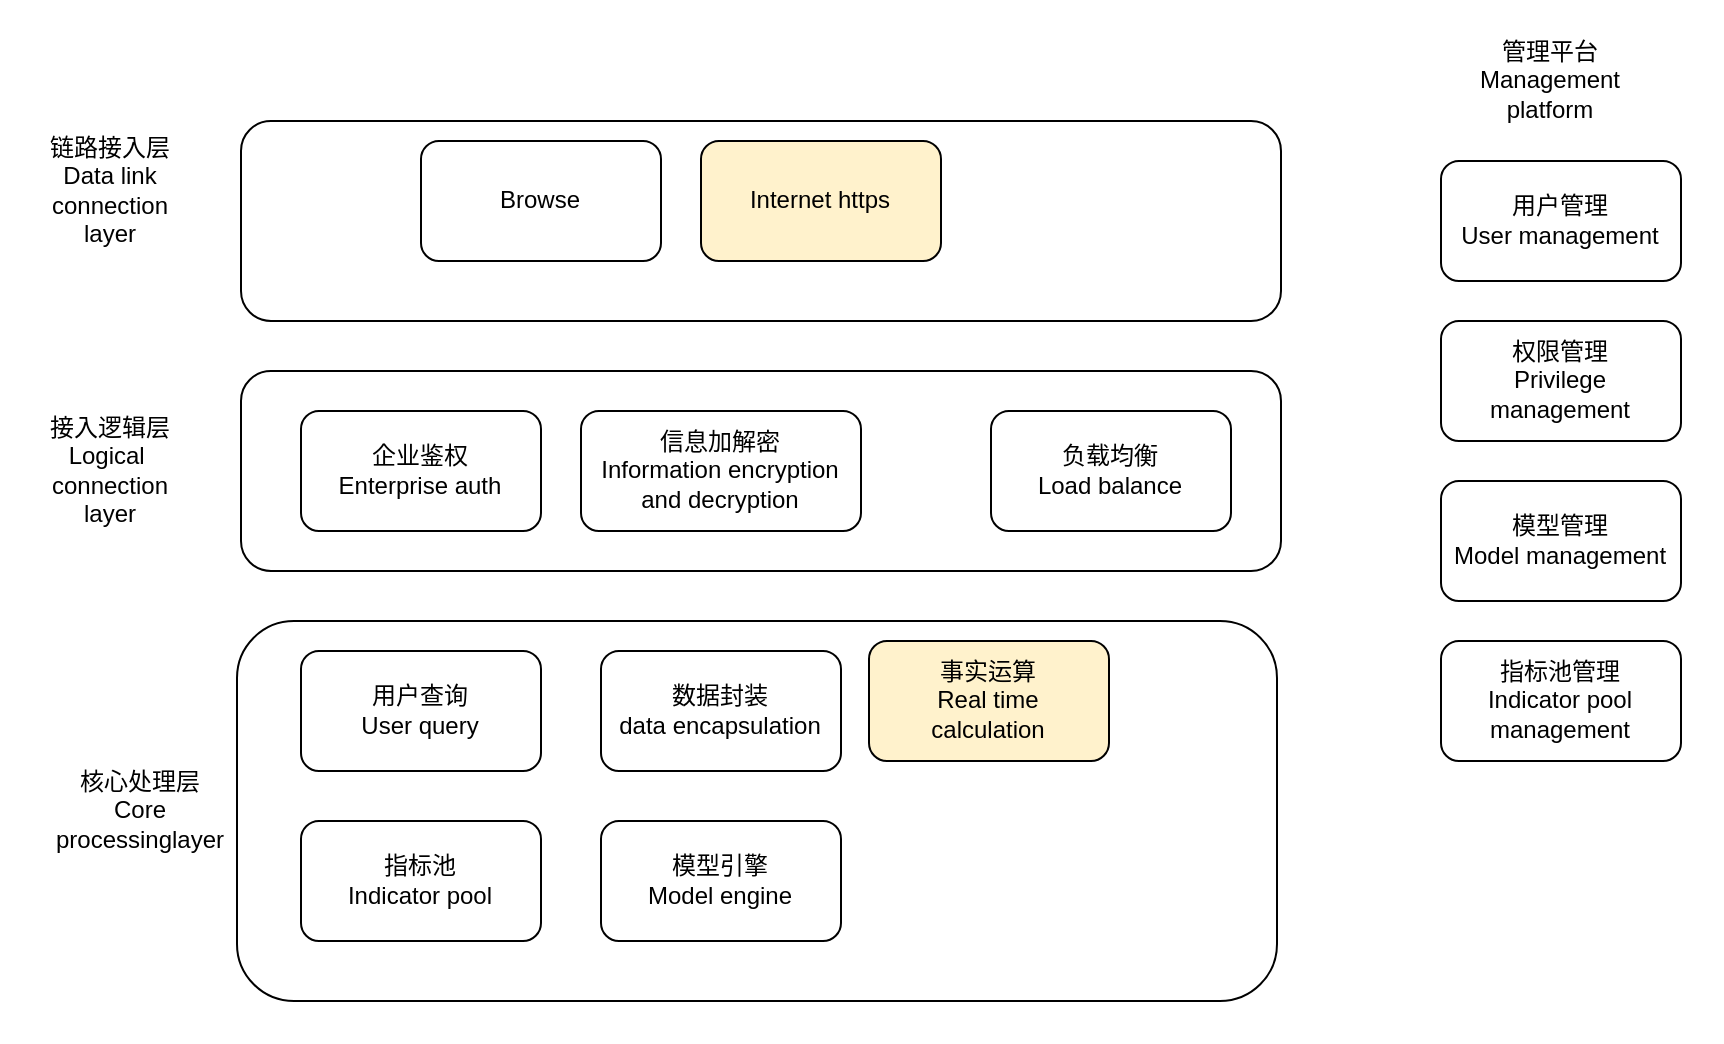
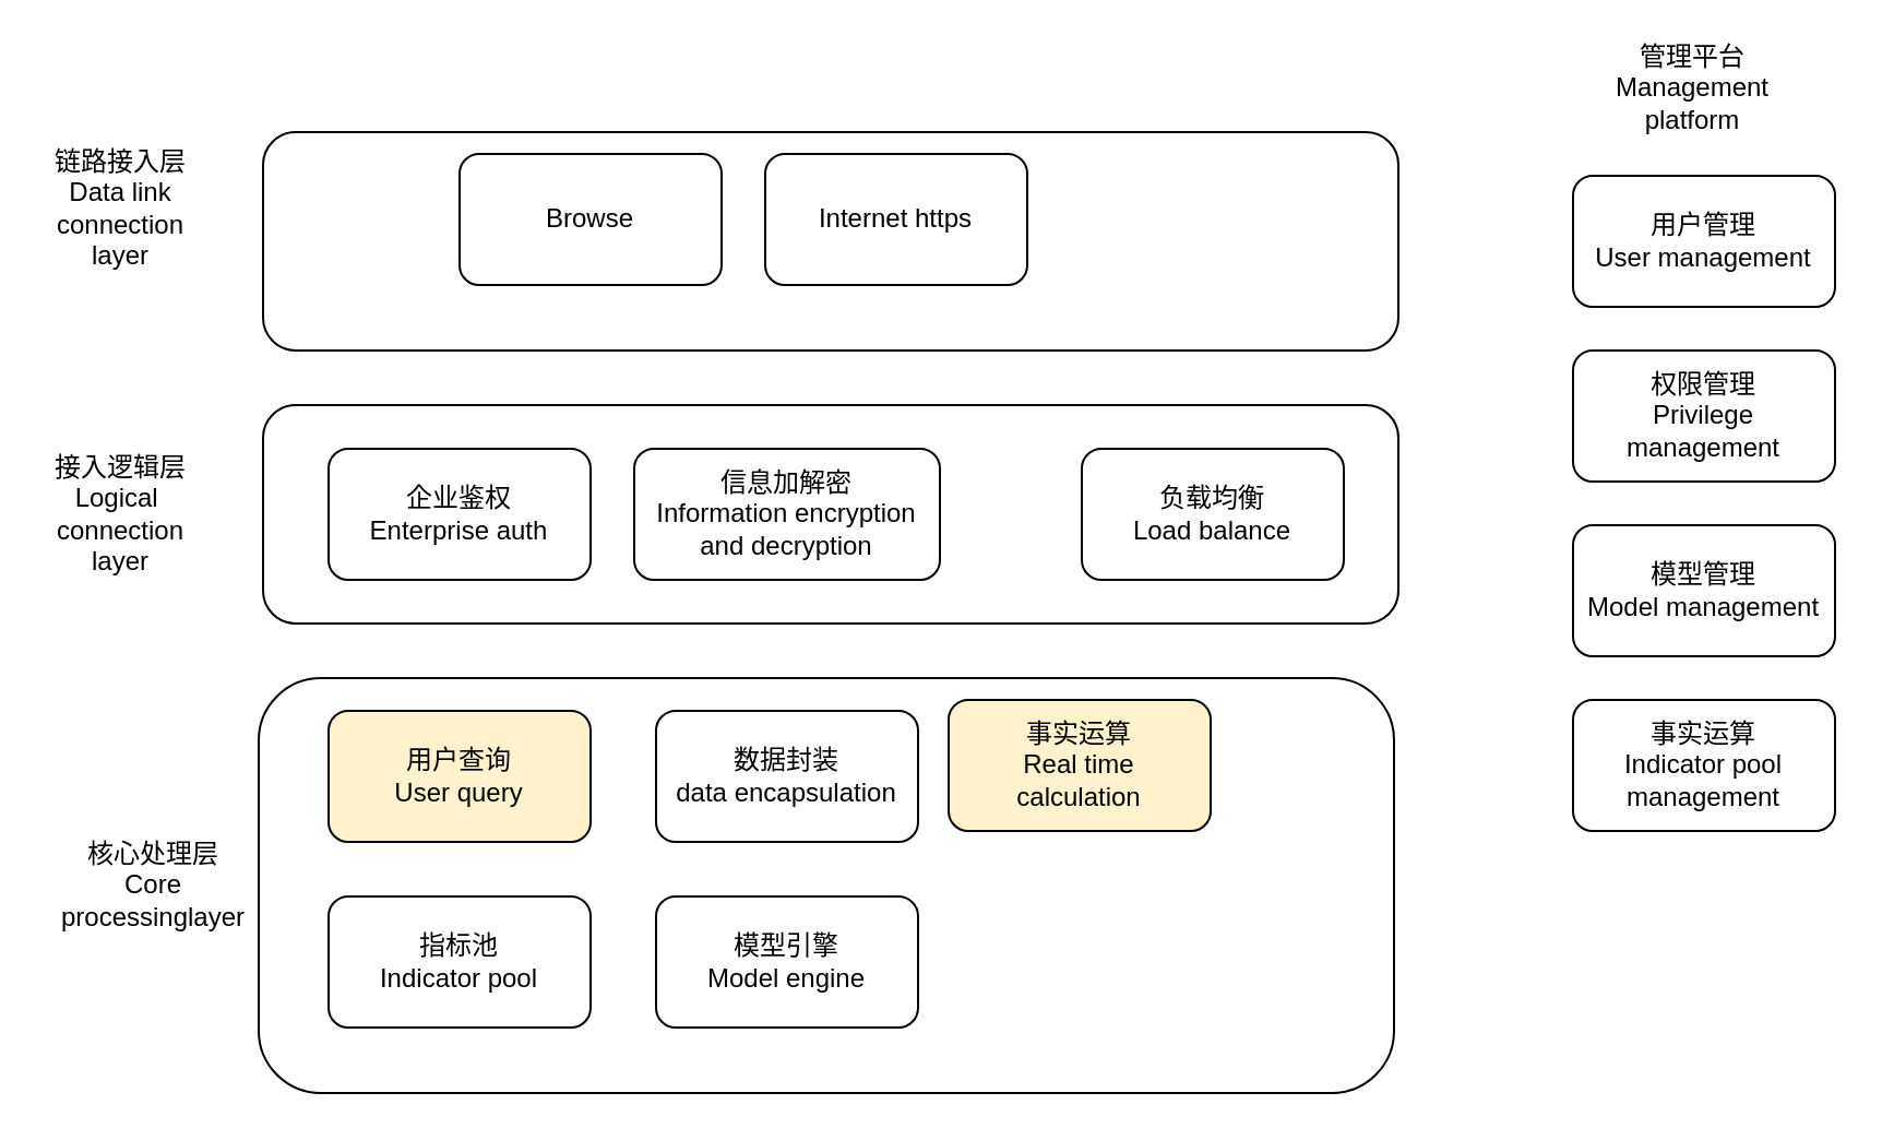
- <mxCell id="5" value="Internet https" style="rounded=1;whiteSpace=wrap;html=1;fillColor=#fff2cc;" parent="1" vertex="1"><mxGeometry x="350" y="70" width="120" height="60" as="geometry" /></mxCell>
+ <mxCell id="5" value="Internet https" style="rounded=1;whiteSpace=wrap;html=1;" parent="1" vertex="1"><mxGeometry x="350" y="70" width="120" height="60" as="geometry" /></mxCell>
- <mxCell id="21" value="指标池管理&lt;br&gt;Indicator pool management" style="rounded=1;whiteSpace=wrap;html=1;" parent="1" vertex="1"><mxGeometry x="720" y="320" width="120" height="60" as="geometry" /></mxCell>
+ <mxCell id="21" value="事实运算&lt;br&gt;Indicator pool management" style="rounded=1;whiteSpace=wrap;html=1;" parent="1" vertex="1"><mxGeometry x="720" y="320" width="120" height="60" as="geometry" /></mxCell>
- <mxCell id="13" value="用户查询&lt;br&gt;User query" style="rounded=1;whiteSpace=wrap;html=1;" parent="1" vertex="1"><mxGeometry x="150" y="325" width="120" height="60" as="geometry" /></mxCell>
+ <mxCell id="13" value="用户查询&lt;br&gt;User query" style="rounded=1;whiteSpace=wrap;html=1;fillColor=#fff2cc;" parent="1" vertex="1"><mxGeometry x="150" y="325" width="120" height="60" as="geometry" /></mxCell>
